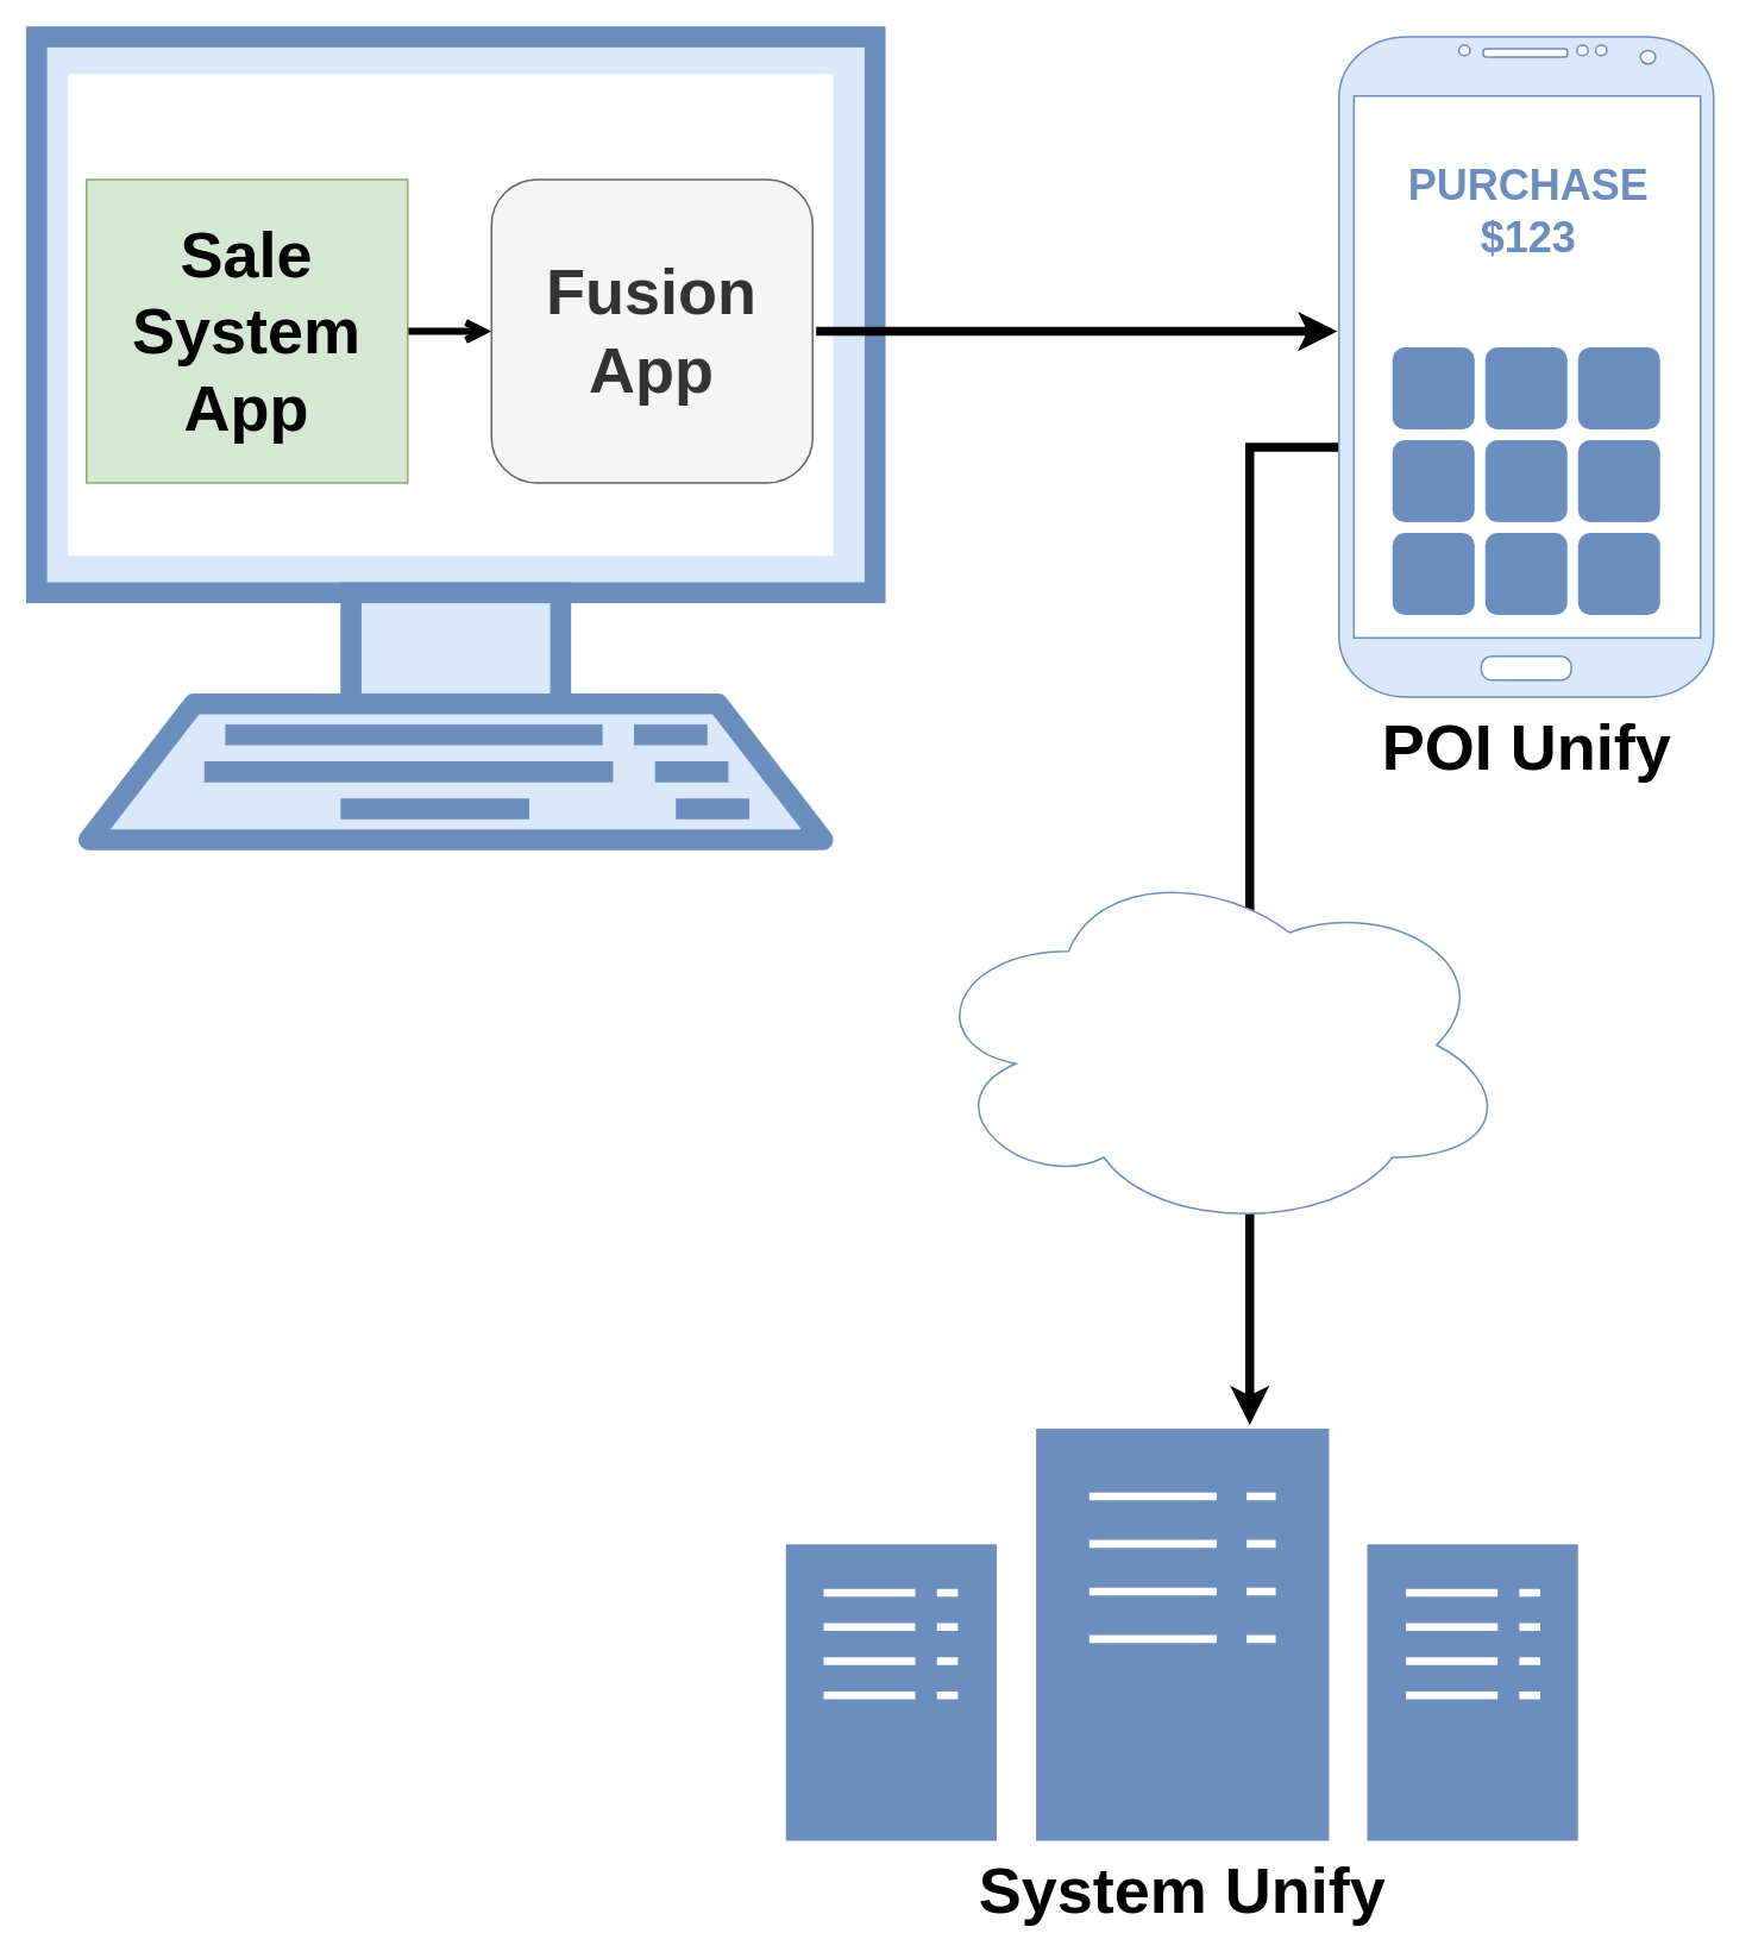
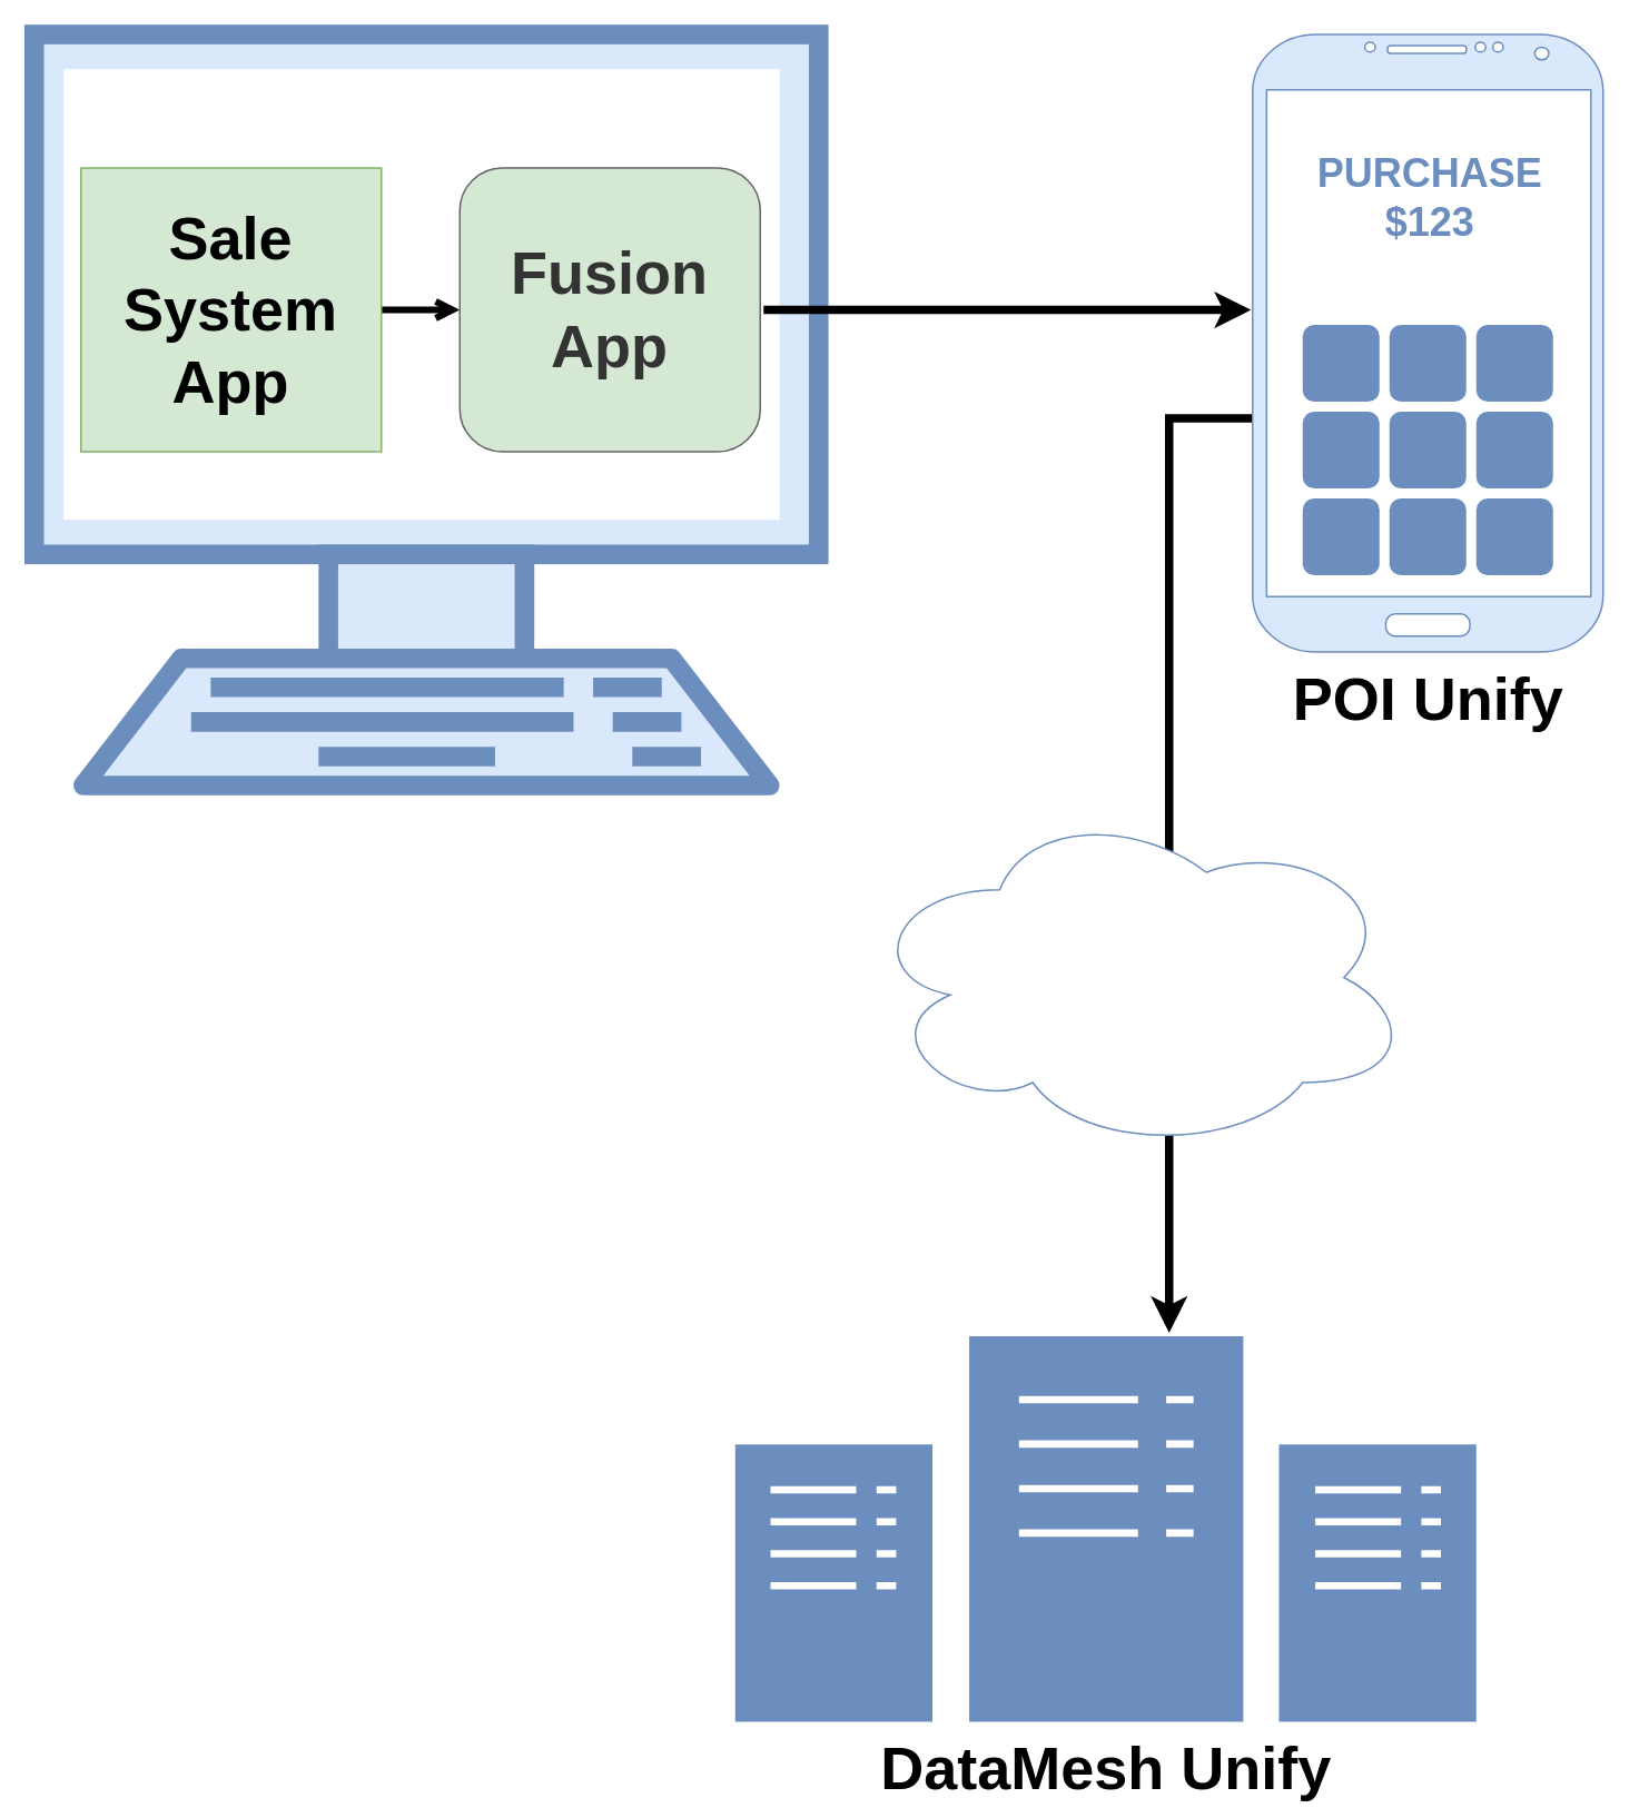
- <mxCell id="18" value="Fusion App" style="rounded=1;whiteSpace=wrap;html=1;fillColor=#f5f5f5;strokeColor=#666666;fontColor=#333333;fontSize=36;fontStyle=1" parent="1" vertex="1"><mxGeometry x="275" y="100" width="180" height="170" as="geometry" /></mxCell>
+ <mxCell id="18" value="Fusion App" style="rounded=1;whiteSpace=wrap;html=1;fillColor=#d5e8d4;strokeColor=#666666;fontColor=#333333;fontSize=36;fontStyle=1;" parent="1" vertex="1"><mxGeometry x="275" y="100" width="180" height="170" as="geometry" /></mxCell>
- <mxCell id="17" value="&lt;font style=&quot;font-size: 36px;&quot;&gt;System Unify&lt;/font&gt;" style="sketch=0;pointerEvents=1;shadow=0;dashed=0;html=1;strokeColor=#6C8EBF;fillColor=#6C8EBF;labelPosition=center;verticalLabelPosition=bottom;verticalAlign=top;align=center;outlineConnect=0;shape=mxgraph.veeam2.datacenter;fontSize=36;fontStyle=1" parent="1" vertex="1"><mxGeometry x="440" y="800" width="444" height="231" as="geometry" /></mxCell>
+ <mxCell id="17" value="&lt;font style=&quot;font-size: 36px;&quot;&gt;DataMesh Unify&lt;/font&gt;" style="sketch=0;pointerEvents=1;shadow=0;dashed=0;html=1;strokeColor=#6C8EBF;fillColor=#6C8EBF;labelPosition=center;verticalLabelPosition=bottom;verticalAlign=top;align=center;outlineConnect=0;shape=mxgraph.veeam2.datacenter;fontSize=36;fontStyle=1" parent="1" vertex="1"><mxGeometry x="440" y="800" width="444" height="231" as="geometry" /></mxCell>
